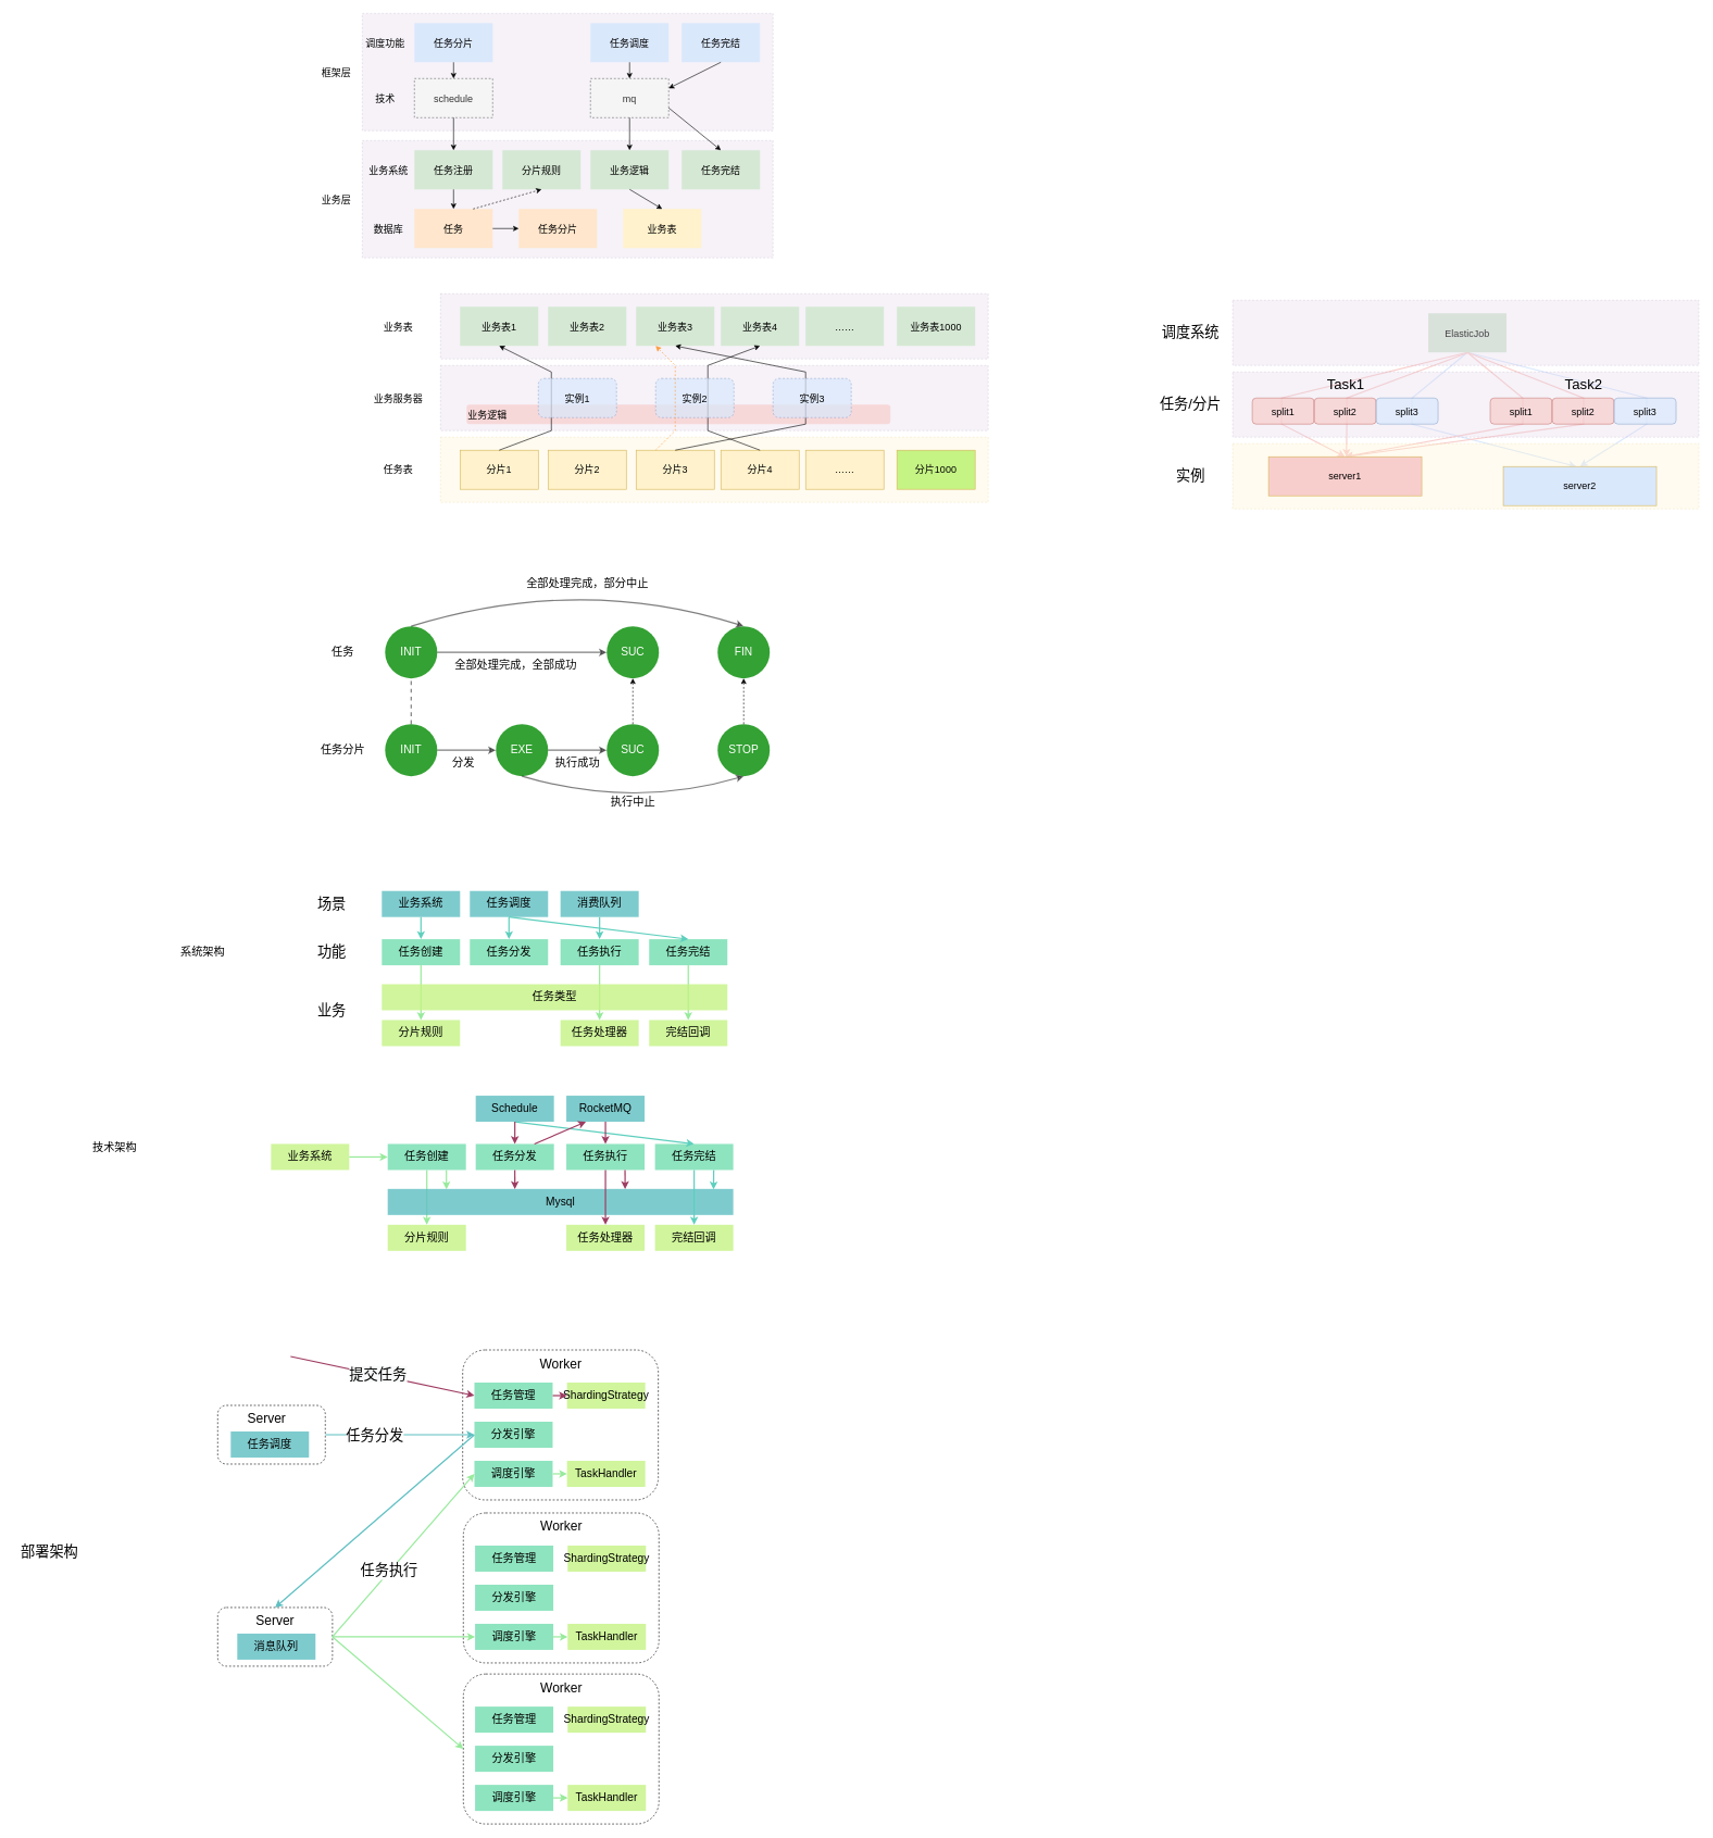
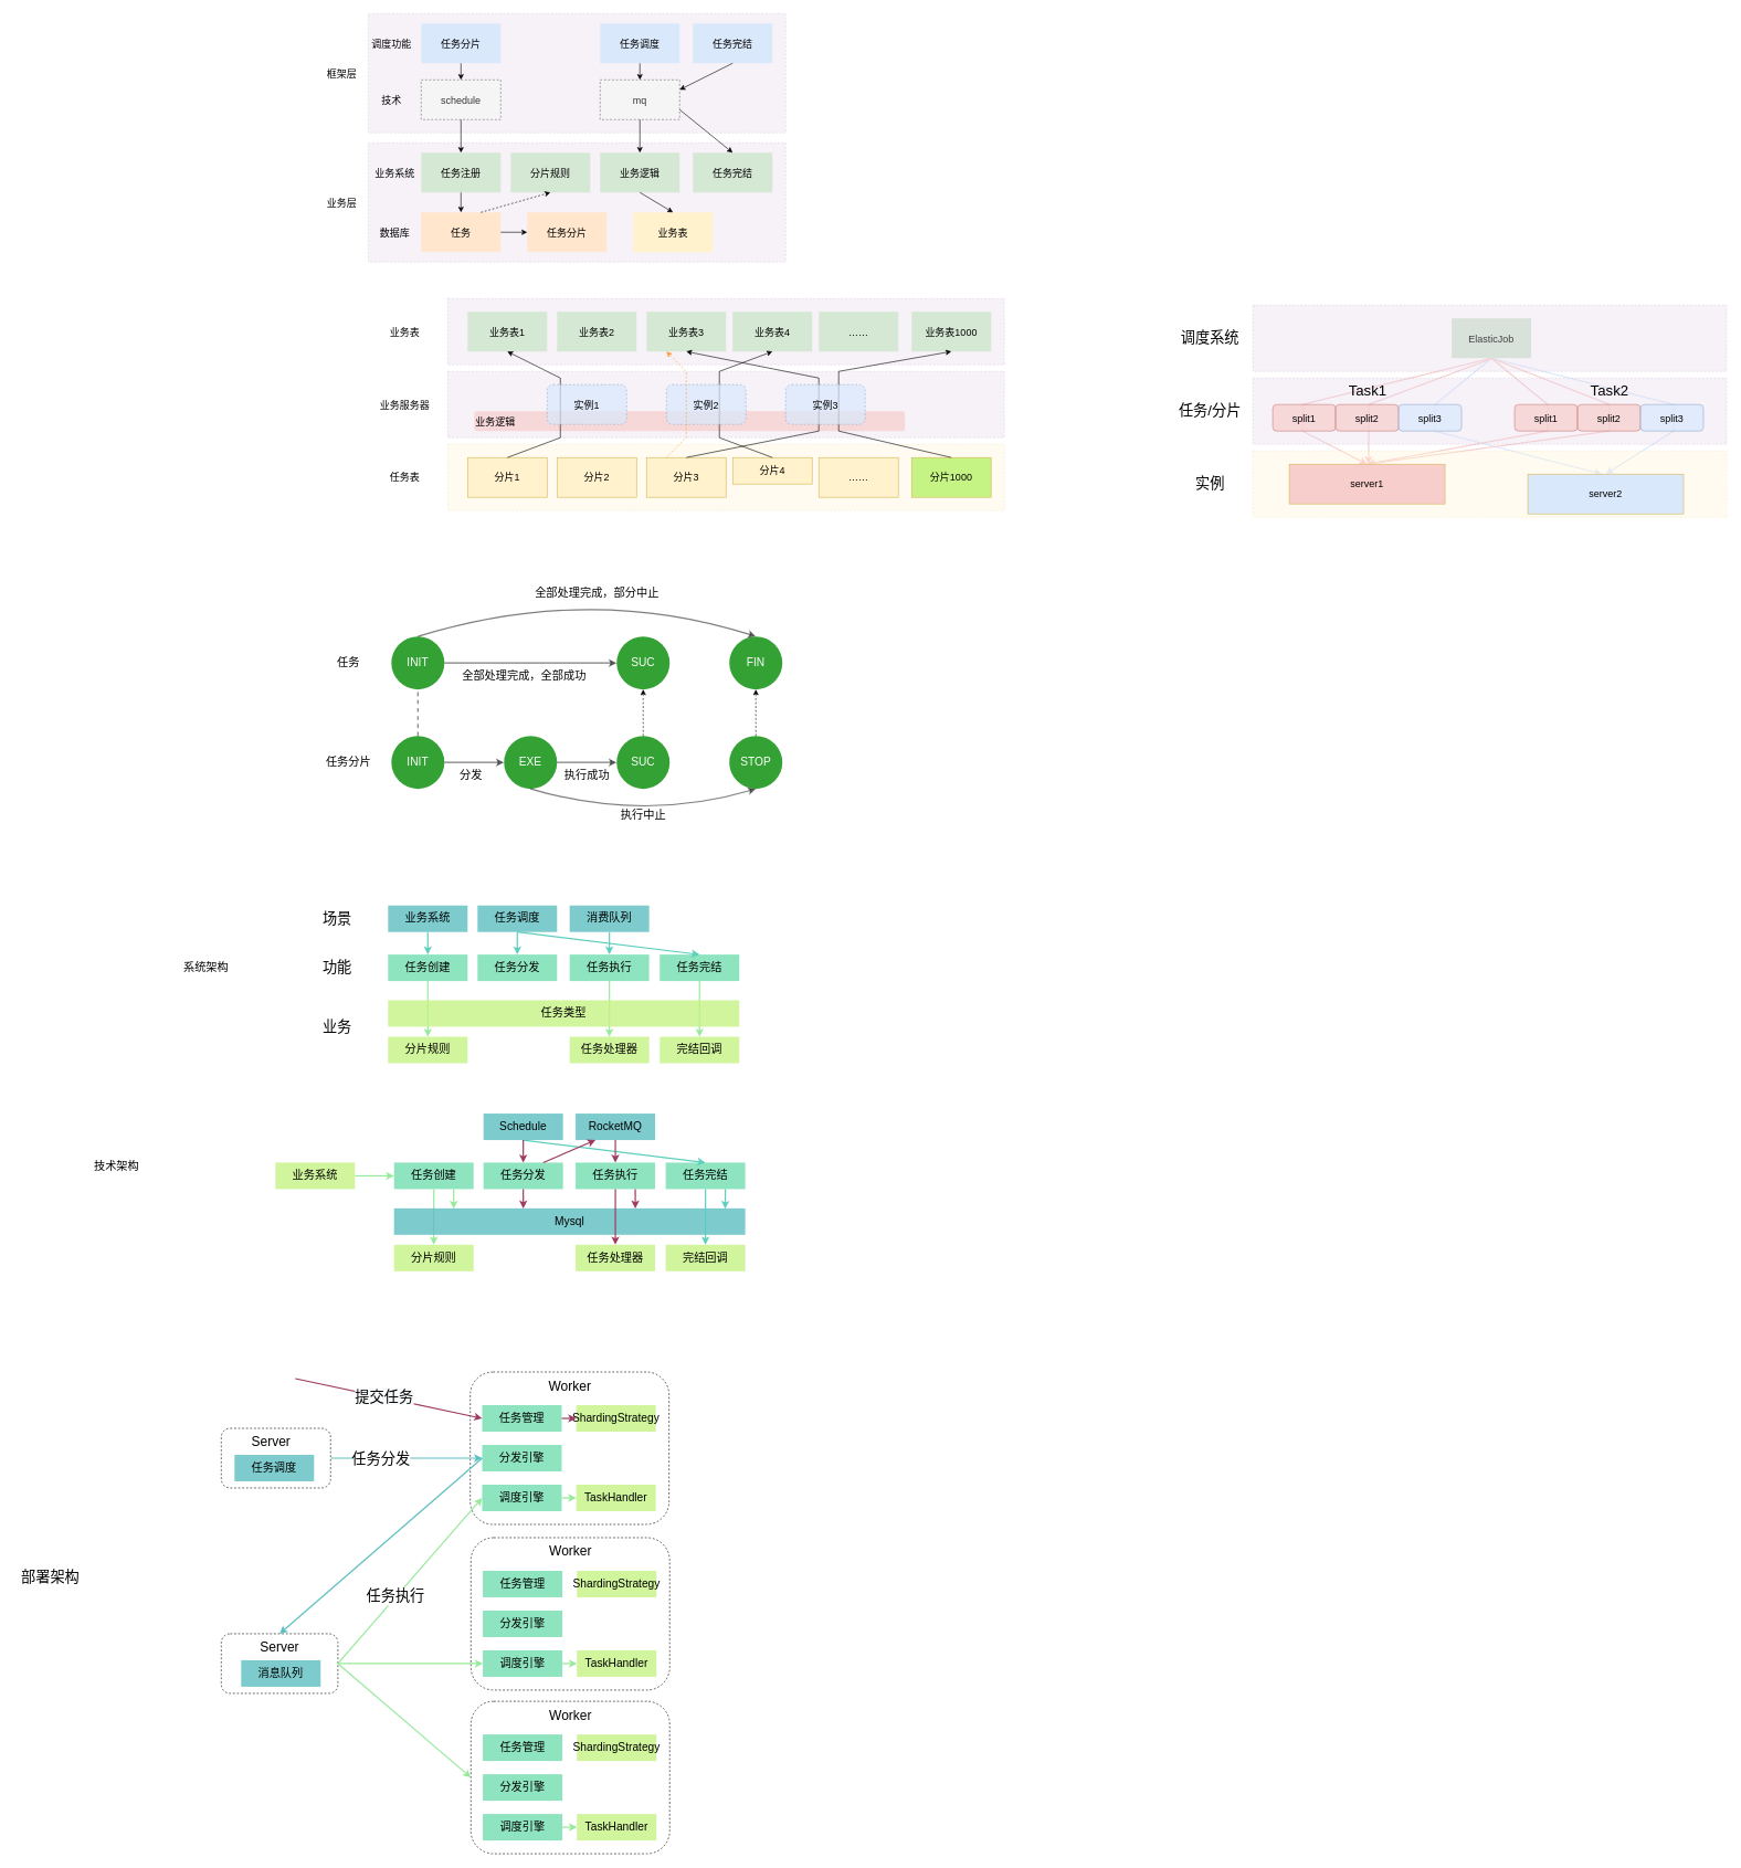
+ <mxCell id="61" value="" style="endArrow=classic;html=1;rounded=0;fontSize=15;exitX=0.5;exitY=0;exitDx=0;exitDy=0;entryX=0.5;entryY=1;entryDx=0;entryDy=0;" parent="1" source="57" target="54" edge="1"><mxGeometry width="50" height="50" relative="1" as="geometry"><mxPoint x="920" y="710" as="sourcePoint" /><mxPoint x="920" y="550" as="targetPoint" /><Array as="points"><mxPoint x="1265" y="650" /><mxPoint x="1265" y="560" /></Array></mxGeometry></mxCell>
- <mxCell id="48" value="分片4" style="rounded=0;whiteSpace=wrap;html=1;fillColor=#fff2cc;strokeColor=#d6b656;fontSize=15;" parent="1" vertex="1"><mxGeometry x="1105" y="690" width="120" height="60" as="geometry" /></mxCell>
+ <mxCell id="48" value="分片4" style="rounded=0;whiteSpace=wrap;html=1;fillColor=#fff2cc;strokeColor=#d6b656;fontSize=15;" parent="1" vertex="1"><mxGeometry x="1105" y="690" width="120" height="40" as="geometry" /></mxCell>
